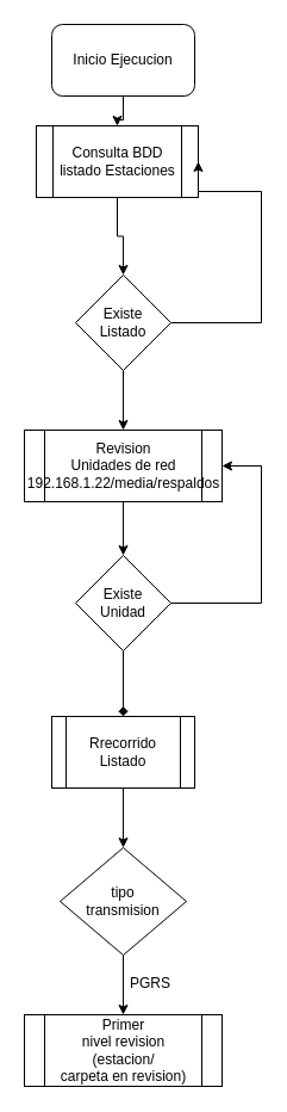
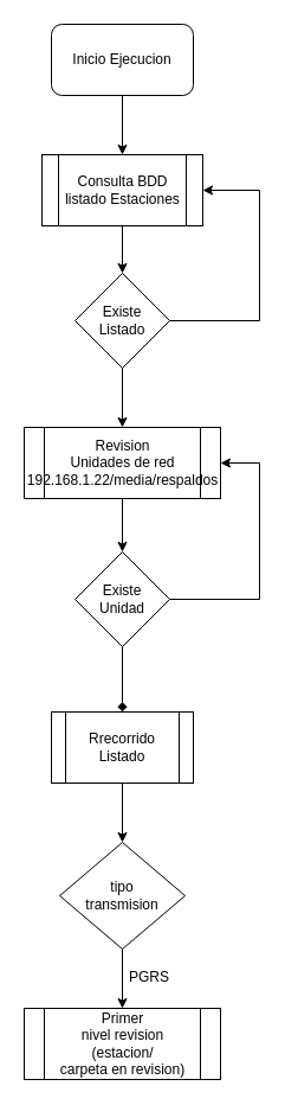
- <mxCell id="5" value="&lt;div&gt;Consulta BDD&lt;/div&gt;&lt;div&gt;listado Estaciones&lt;br&gt;&lt;/div&gt;" style="shape=process;whiteSpace=wrap;html=1;backgroundOutline=1;" vertex="1" parent="1"><mxGeometry x="30" y="105" width="136" height="60" as="geometry" /></mxCell>
+ <mxCell id="5" value="&lt;div&gt;Consulta BDD&lt;/div&gt;&lt;div&gt;listado Estaciones&lt;br&gt;&lt;/div&gt;" style="shape=process;whiteSpace=wrap;html=1;backgroundOutline=1;" vertex="1" parent="1"><mxGeometry x="35" y="130" width="136" height="60" as="geometry" /></mxCell>
